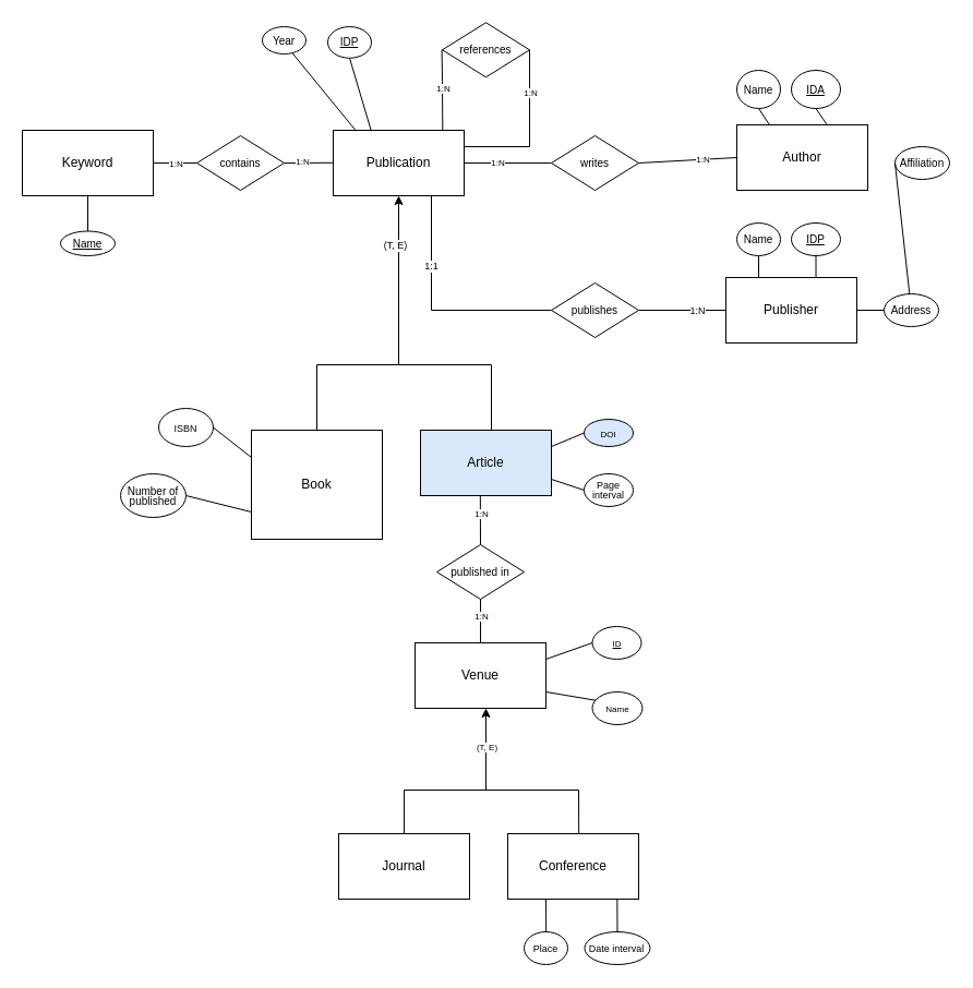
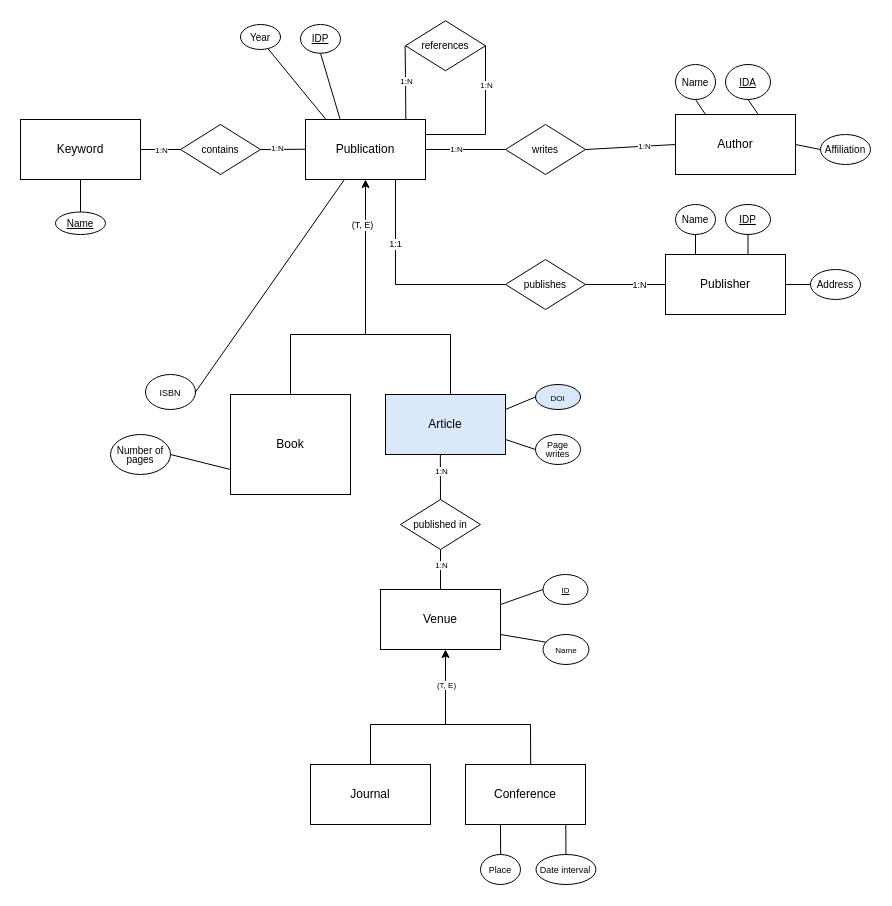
- <mxCell id="50" value="" style="endArrow=none;html=1;rounded=0;exitX=0;exitY=0.5;exitDx=0;exitDy=0;" parent="1" source="49" target="46" edge="1"><mxGeometry width="50" height="50" relative="1" as="geometry"><mxPoint x="755" y="109" as="sourcePoint" /><mxPoint x="755" y="129" as="targetPoint" /></mxGeometry></mxCell>
+ <mxCell id="50" value="" style="endArrow=none;html=1;rounded=0;entryX=1;entryY=0.5;entryDx=0;entryDy=0;exitX=0;exitY=0.5;exitDx=0;exitDy=0;" parent="1" source="49" target="3" edge="1"><mxGeometry width="50" height="50" relative="1" as="geometry"><mxPoint x="755" y="109" as="sourcePoint" /><mxPoint x="755" y="129" as="targetPoint" /></mxGeometry></mxCell>
- <mxCell id="20" value="" style="endArrow=none;html=1;rounded=0;entryX=0;entryY=0.25;entryDx=0;entryDy=0;exitX=1;exitY=0.5;exitDx=0;exitDy=0;" parent="1" source="21" target="4" edge="1"><mxGeometry width="50" height="50" relative="1" as="geometry"><mxPoint x="325" y="599" as="sourcePoint" /><mxPoint x="325" y="619" as="targetPoint" /></mxGeometry></mxCell>
+ <mxCell id="20" value="" style="endArrow=none;html=1;rounded=0;exitX=1;exitY=0.5;exitDx=0;exitDy=0;" parent="1" source="21" target="2" edge="1"><mxGeometry width="50" height="50" relative="1" as="geometry"><mxPoint x="325" y="599" as="sourcePoint" /><mxPoint x="325" y="619" as="targetPoint" /></mxGeometry></mxCell>
- <mxCell id="61" value="&lt;p style=&quot;line-height: 1; font-size: 9px;&quot;&gt;&lt;font style=&quot;font-size: 9px;&quot;&gt;Page interval&lt;br&gt;&lt;/font&gt;&lt;/p&gt;" style="ellipse;whiteSpace=wrap;html=1;" parent="1" vertex="1"><mxGeometry x="535" y="434" width="45" height="30" as="geometry" /></mxCell>
+ <mxCell id="61" value="&lt;p style=&quot;line-height: 1; font-size: 9px;&quot;&gt;&lt;font style=&quot;font-size: 9px;&quot;&gt;Page writes&lt;br&gt;&lt;/font&gt;&lt;/p&gt;" style="ellipse;whiteSpace=wrap;html=1;" parent="1" vertex="1"><mxGeometry x="535" y="434" width="45" height="30" as="geometry" /></mxCell>
- <mxCell id="63" value="&lt;p style=&quot;line-height: 0.9; font-size: 10px;&quot;&gt;&lt;font style=&quot;font-size: 10px;&quot;&gt;Number of published&lt;br&gt;&lt;/font&gt;&lt;/p&gt;" style="ellipse;whiteSpace=wrap;html=1;" parent="1" vertex="1"><mxGeometry x="110" y="434" width="60" height="40" as="geometry" /></mxCell>
+ <mxCell id="63" value="&lt;p style=&quot;line-height: 0.9; font-size: 10px;&quot;&gt;&lt;font style=&quot;font-size: 10px;&quot;&gt;Number of pages&lt;br&gt;&lt;/font&gt;&lt;/p&gt;" style="ellipse;whiteSpace=wrap;html=1;" parent="1" vertex="1"><mxGeometry x="110" y="434" width="60" height="40" as="geometry" /></mxCell>
